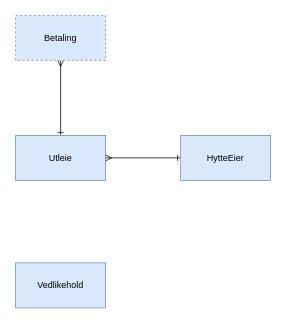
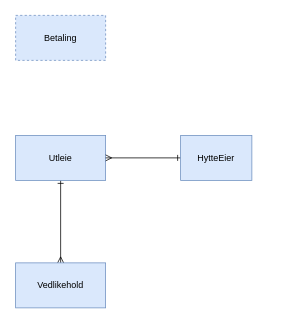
- <mxCell id="3" style="edgeStyle=orthogonalEdgeStyle;rounded=0;orthogonalLoop=1;jettySize=auto;html=1;entryX=0.5;entryY=1;entryDx=0;entryDy=0;endArrow=ERmany;endFill=0;startArrow=ERone;startFill=0;" edge="1" parent="1" source="4" target="8"><mxGeometry relative="1" as="geometry" /></mxCell>
- <mxCell id="7" value="HytteEier" style="rounded=0;whiteSpace=wrap;html=1;fillColor=#dae8fc;strokeColor=#6c8ebf;" vertex="1" parent="1"><mxGeometry x="240" y="180" width="120" height="60" as="geometry" /></mxCell>
+ <mxCell id="7" value="HytteEier" style="rounded=0;whiteSpace=wrap;html=1;fillColor=#dae8fc;strokeColor=#6c8ebf;" vertex="1" parent="1"><mxGeometry x="240" y="180" width="95" height="60" as="geometry" /></mxCell>
+ <mxCell id="2" style="edgeStyle=orthogonalEdgeStyle;rounded=0;orthogonalLoop=1;jettySize=auto;html=1;endArrow=ERmany;endFill=0;startArrow=ERone;startFill=0;" edge="1" parent="1" source="4" target="5"><mxGeometry relative="1" as="geometry" /></mxCell>
